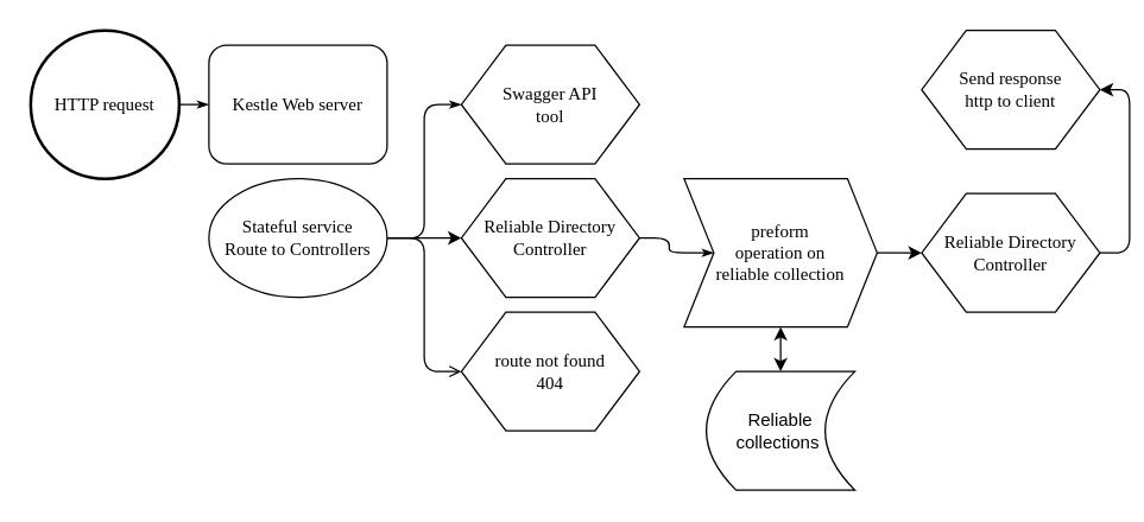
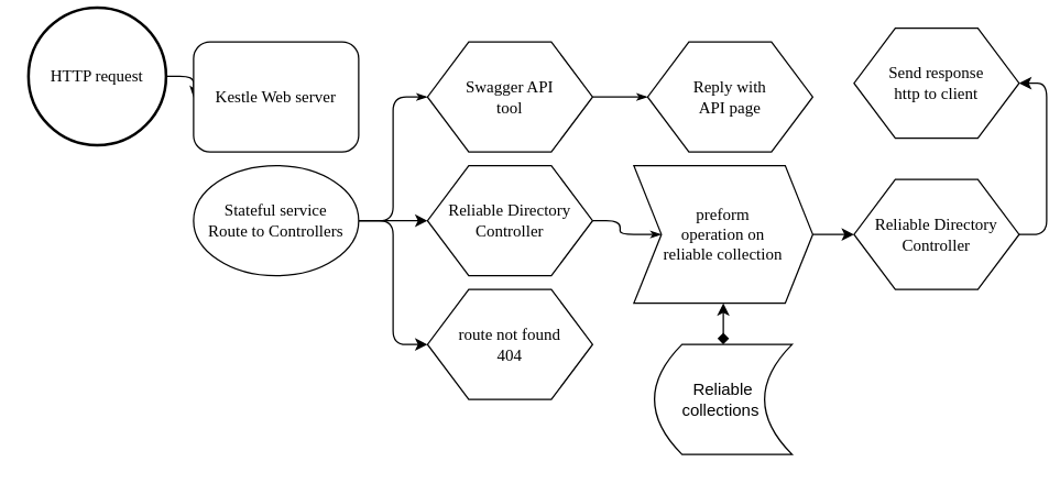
- <mxCell id="17" value="&lt;span style=&quot;font-family: &amp;#34;verdana&amp;#34;&quot;&gt;HTTP request&lt;/span&gt;" style="strokeWidth=2;html=1;shape=mxgraph.flowchart.start_2;whiteSpace=wrap;" vertex="1" parent="1"><mxGeometry x="20" y="20" width="100" height="100" as="geometry" /></mxCell>
+ <mxCell id="17" value="&lt;span style=&quot;font-family: &amp;#34;verdana&amp;#34;&quot;&gt;HTTP request&lt;/span&gt;" style="strokeWidth=2;html=1;shape=mxgraph.flowchart.start_2;whiteSpace=wrap;" vertex="1" parent="1"><mxGeometry x="20" y="5" width="100" height="100" as="geometry" /></mxCell>
+ <mxCell id="5" style="edgeStyle=orthogonalEdgeStyle;rounded=1;html=1;labelBackgroundColor=none;startArrow=none;startFill=0;startSize=5;endArrow=classicThin;endFill=1;endSize=5;jettySize=auto;orthogonalLoop=1;strokeWidth=1;fontFamily=Verdana;fontSize=8;entryX=0;entryY=0.5;entryDx=0;entryDy=0;" parent="1" source="6" target="13" edge="1"><mxGeometry relative="1" as="geometry"><mxPoint x="50" y="530" as="targetPoint" /></mxGeometry></mxCell>
+ <mxCell id="13" value="Reply with&lt;br&gt;API page" style="shape=hexagon;perimeter=hexagonPerimeter;whiteSpace=wrap;html=1;rounded=0;shadow=0;labelBackgroundColor=none;strokeWidth=1;fontFamily=Verdana;fontSize=12;align=center;" vertex="1" parent="1"><mxGeometry x="470" y="30" width="120" height="80" as="geometry" /></mxCell>
- <mxCell id="18" style="edgeStyle=orthogonalEdgeStyle;rounded=0;orthogonalLoop=1;jettySize=auto;html=1;entryX=0.5;entryY=0;entryDx=0;entryDy=0;startArrow=classic;startFill=1;" edge="1" parent="1" source="20" target="21"><mxGeometry relative="1" as="geometry" /></mxCell>
+ <mxCell id="18" style="edgeStyle=orthogonalEdgeStyle;rounded=0;orthogonalLoop=1;jettySize=auto;html=1;entryX=0.5;entryY=0;entryDx=0;entryDy=0;startArrow=classic;startFill=1;endArrow=diamond;" edge="1" parent="1" source="20" target="21"><mxGeometry relative="1" as="geometry" /></mxCell>
- <mxCell id="11" style="edgeStyle=orthogonalEdgeStyle;rounded=1;orthogonalLoop=1;jettySize=auto;html=1;entryX=0;entryY=0.5;entryDx=0;entryDy=0;startArrow=none;startFill=0;endArrow=open;" edge="1" parent="1" source="12" target="9"><mxGeometry relative="1" as="geometry" /></mxCell>
+ <mxCell id="11" style="edgeStyle=orthogonalEdgeStyle;rounded=1;orthogonalLoop=1;jettySize=auto;html=1;entryX=0;entryY=0.5;entryDx=0;entryDy=0;startArrow=none;startFill=0;" edge="1" parent="1" source="12" target="9"><mxGeometry relative="1" as="geometry" /></mxCell>
